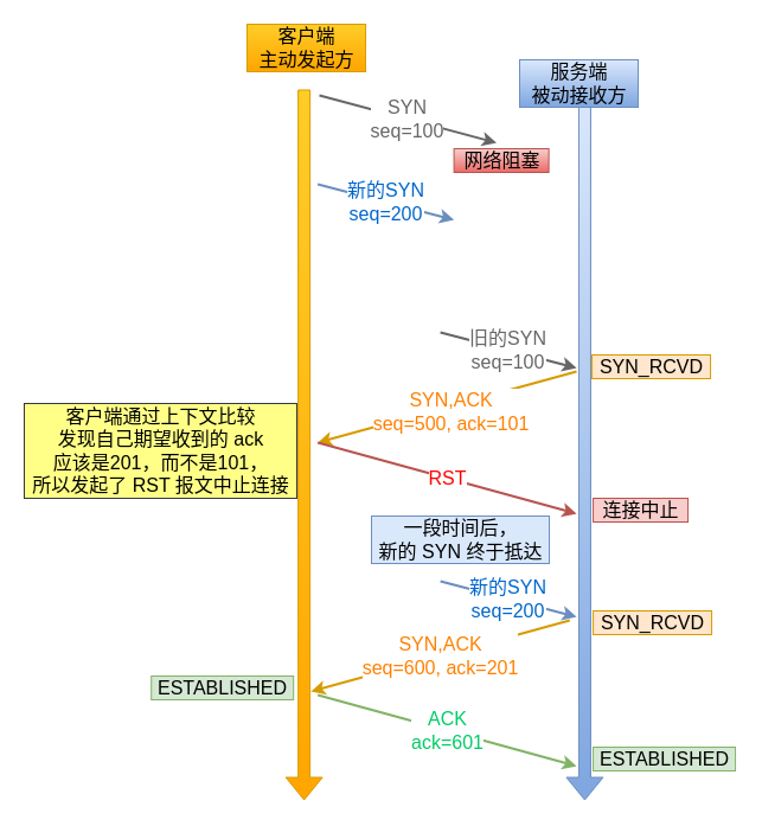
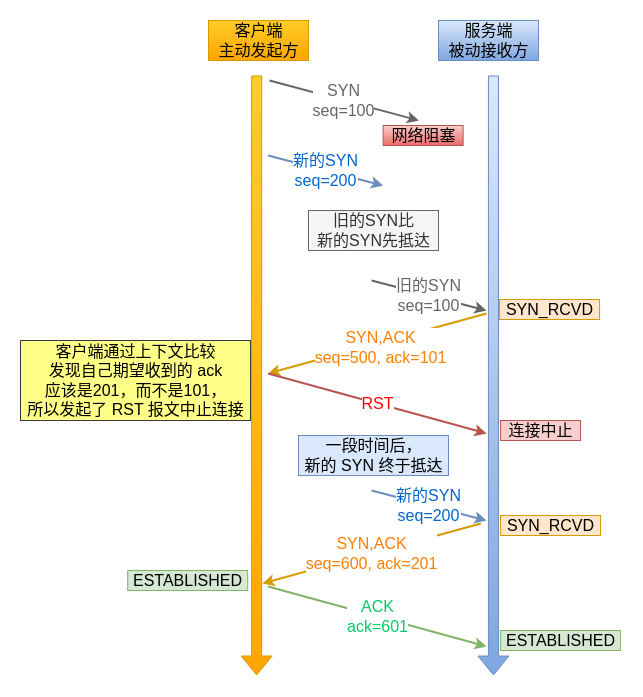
- <mxCell id="22" value="服务端&lt;br&gt;被动接收方" style="text;html=1;align=center;verticalAlign=middle;resizable=0;points=[];autosize=1;strokeColor=#6c8ebf;fillColor=#dae8fc;fontSize=16;gradientColor=#7ea6e0;" vertex="1" parent="1"><mxGeometry x="438" y="50" width="100" height="40" as="geometry" /></mxCell>
+ <mxCell id="22" value="服务端&lt;br&gt;被动接收方" style="text;html=1;align=center;verticalAlign=middle;resizable=0;points=[];autosize=1;strokeColor=#6c8ebf;fillColor=#dae8fc;fontSize=16;gradientColor=#7ea6e0;" vertex="1" parent="1"><mxGeometry x="438" y="20" width="100" height="40" as="geometry" /></mxCell>
+ <mxCell id="7" value="旧的SYN比&lt;br&gt;新的SYN先抵达" style="text;html=1;align=center;verticalAlign=middle;resizable=0;points=[];autosize=1;strokeColor=#666666;fillColor=#f5f5f5;fontColor=#333333;fontSize=16;" vertex="1" parent="1"><mxGeometry x="308.002" y="210" width="130" height="40" as="geometry" /></mxCell>
- <mxCell id="13" value="一段时间后，&lt;br style=&quot;font-size: 16px;&quot;&gt;新的 SYN 终于抵达" style="text;html=1;align=center;verticalAlign=middle;resizable=0;points=[];autosize=1;strokeColor=#6c8ebf;fillColor=#dae8fc;fontSize=16;" vertex="1" parent="1"><mxGeometry x="312.998" y="435" width="150" height="40" as="geometry" /></mxCell>
+ <mxCell id="13" value="一段时间后，&lt;br style=&quot;font-size: 16px;&quot;&gt;新的 SYN 终于抵达" style="text;html=1;align=center;verticalAlign=middle;resizable=0;points=[];autosize=1;strokeColor=#6c8ebf;fillColor=#dae8fc;fontSize=16;" vertex="1" parent="1"><mxGeometry x="297.998" y="435" width="150" height="40" as="geometry" /></mxCell>
